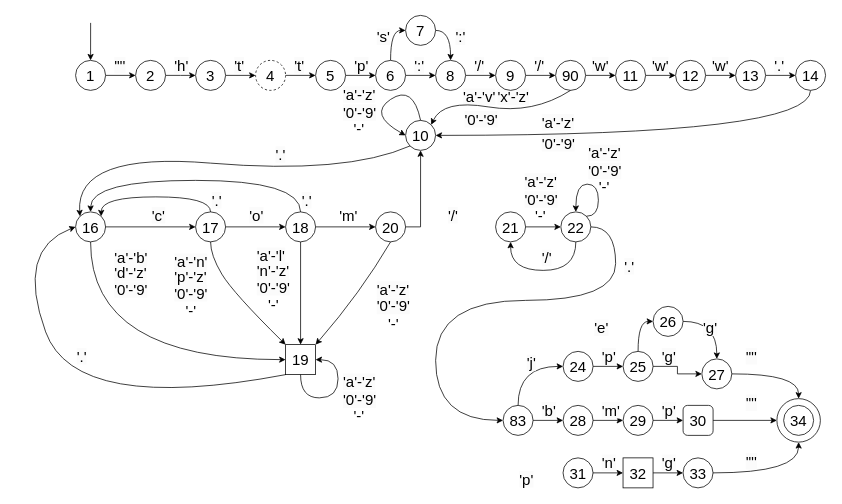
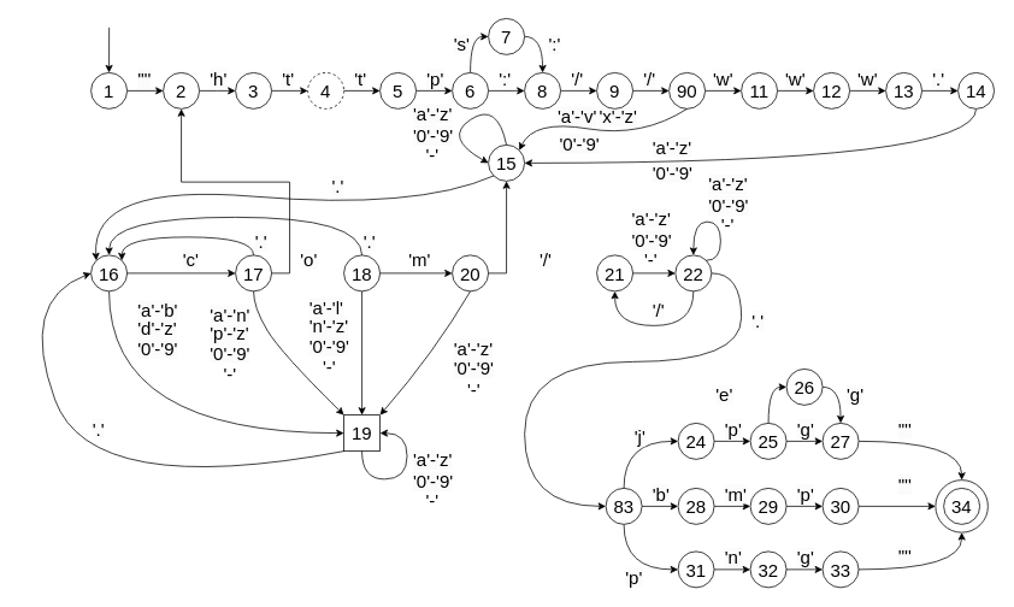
- <mxCell id="48" value="10" style="ellipse;whiteSpace=wrap;html=1;aspect=fixed;fontSize=20;" parent="1" vertex="1"><mxGeometry x="539.94" y="160" width="40" height="40" as="geometry" /></mxCell>
+ <mxCell id="48" value="15" style="ellipse;whiteSpace=wrap;html=1;aspect=fixed;fontSize=20;" parent="1" vertex="1"><mxGeometry x="539.94" y="160" width="40" height="40" as="geometry" /></mxCell>
- <mxCell id="55" style="edgeStyle=orthogonalEdgeStyle;rounded=0;orthogonalLoop=1;jettySize=auto;html=1;exitX=1;exitY=0.5;exitDx=0;exitDy=0;fontSize=20;" parent="1" source="57" target="61" edge="1"><mxGeometry relative="1" as="geometry" /></mxCell>
+ <mxCell id="55" style="edgeStyle=orthogonalEdgeStyle;rounded=0;orthogonalLoop=1;jettySize=auto;html=1;exitX=1;exitY=0.5;exitDx=0;exitDy=0;fontSize=20;" parent="1" source="57" target="8" edge="1"><mxGeometry relative="1" as="geometry" /></mxCell>
- <mxCell id="101" value="27" style="ellipse;whiteSpace=wrap;html=1;aspect=fixed;fontSize=20;" parent="1" vertex="1"><mxGeometry x="934.94" y="478" width="40" height="40" as="geometry" /></mxCell>
+ <mxCell id="101" value="27" style="ellipse;whiteSpace=wrap;html=1;aspect=fixed;fontSize=20;" parent="1" vertex="1"><mxGeometry x="909.94" y="468" width="40" height="40" as="geometry" /></mxCell>
- <mxCell id="116" value="30" style="whiteSpace=wrap;html=1;aspect=fixed;fontSize=20;rounded=1;" parent="1" vertex="1"><mxGeometry x="909.94" y="540" width="40" height="40" as="geometry" /></mxCell>
+ <mxCell id="116" value="30" style="ellipse;whiteSpace=wrap;html=1;aspect=fixed;fontSize=20;" parent="1" vertex="1"><mxGeometry x="909.94" y="540" width="40" height="40" as="geometry" /></mxCell>
+ <mxCell id="133" style="edgeStyle=orthogonalEdgeStyle;orthogonalLoop=1;jettySize=auto;html=1;exitX=0.5;exitY=1;exitDx=0;exitDy=0;entryX=0;entryY=0.5;entryDx=0;entryDy=0;curved=1;" parent="1" source="134" target="122" edge="1"><mxGeometry relative="1" as="geometry" /></mxCell>
- <mxCell id="124" value="32" style="whiteSpace=wrap;html=1;aspect=fixed;fontSize=20;rounded=0;" parent="1" vertex="1"><mxGeometry x="829.88" y="610" width="40" height="40" as="geometry" /></mxCell>
+ <mxCell id="124" value="32" style="ellipse;whiteSpace=wrap;html=1;aspect=fixed;fontSize=20;" parent="1" vertex="1"><mxGeometry x="829.88" y="610" width="40" height="40" as="geometry" /></mxCell>
